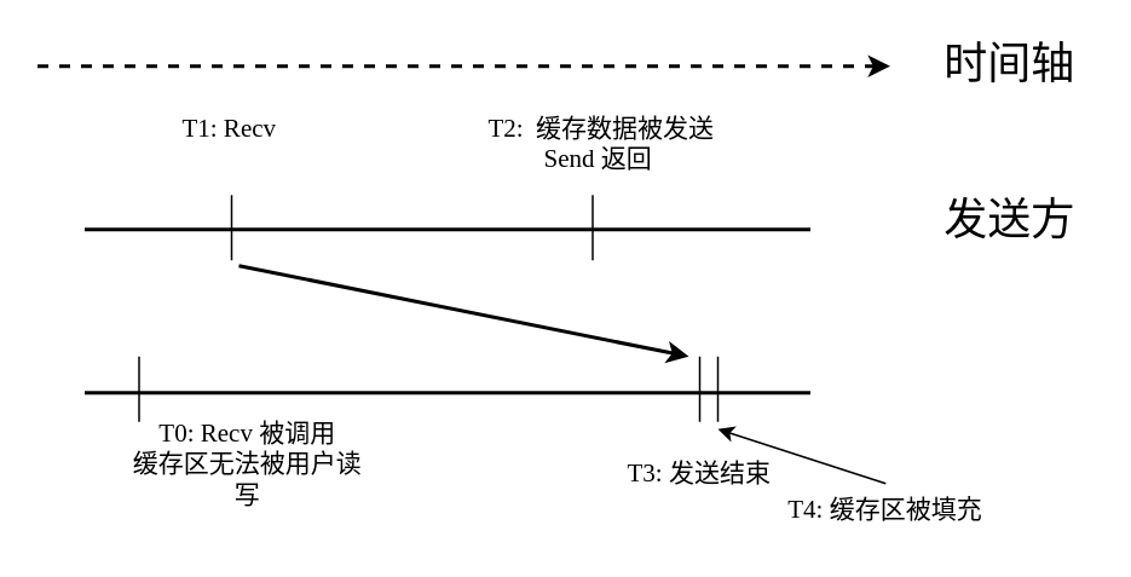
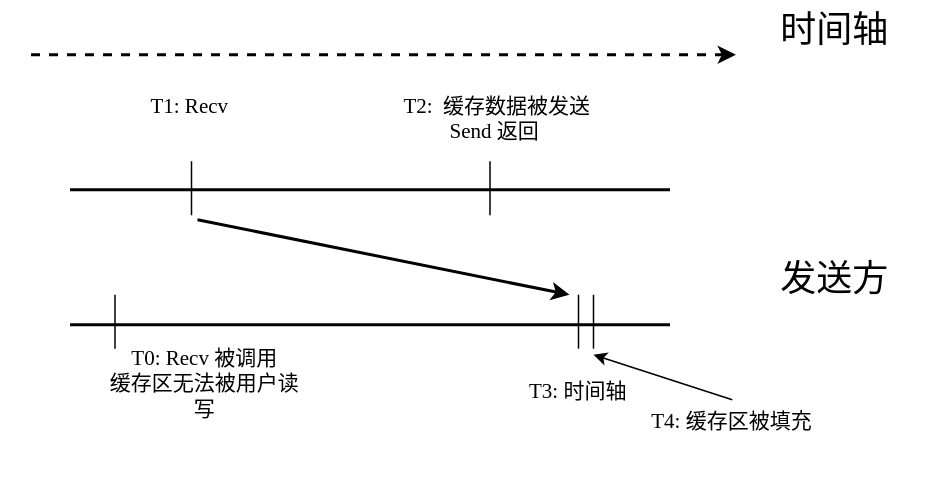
- <mxCell id="11" value="时间轴" style="text;html=1;strokeColor=none;fillColor=none;align=center;verticalAlign=middle;whiteSpace=wrap;rounded=0;fontSize=24;fontFamily=Times New Roman;" parent="1" vertex="1"><mxGeometry x="511" y="20" width="90" height="30" as="geometry" /></mxCell>
+ <mxCell id="11" value="时间轴" style="text;html=1;strokeColor=none;fillColor=none;align=center;verticalAlign=middle;whiteSpace=wrap;rounded=0;fontSize=24;fontFamily=Times New Roman;" parent="1" vertex="1"><mxGeometry x="511" y="5" width="90" height="30" as="geometry" /></mxCell>
- <mxCell id="3" value="&lt;span style=&quot;font-size: 24px;&quot;&gt;发送方&lt;/span&gt;" style="text;html=1;strokeColor=none;fillColor=none;align=center;verticalAlign=middle;whiteSpace=wrap;rounded=0;fontFamily=Times New Roman;" parent="1" vertex="1"><mxGeometry x="511" y="106" width="90" height="30" as="geometry" /></mxCell>
+ <mxCell id="3" value="&lt;span style=&quot;font-size: 24px;&quot;&gt;发送方&lt;/span&gt;" style="text;html=1;strokeColor=none;fillColor=none;align=center;verticalAlign=middle;whiteSpace=wrap;rounded=0;fontFamily=Times New Roman;" parent="1" vertex="1"><mxGeometry x="511" y="171" width="90" height="30" as="geometry" /></mxCell>
- <mxCell id="14" value="&lt;font style=&quot;font-size: 14px;&quot;&gt;T3: 发送结束&lt;br style=&quot;font-size: 14px;&quot;&gt;&lt;/font&gt;" style="text;html=1;strokeColor=none;fillColor=none;align=center;verticalAlign=middle;whiteSpace=wrap;rounded=0;fontSize=14;fontFamily=Times New Roman;" parent="1" vertex="1"><mxGeometry x="315" y="246" width="140" height="30" as="geometry" /></mxCell>
+ <mxCell id="14" value="&lt;font style=&quot;font-size: 14px;&quot;&gt;T3: 时间轴&lt;br style=&quot;font-size: 14px;&quot;&gt;&lt;/font&gt;" style="text;html=1;strokeColor=none;fillColor=none;align=center;verticalAlign=middle;whiteSpace=wrap;rounded=0;fontSize=14;fontFamily=Times New Roman;" parent="1" vertex="1"><mxGeometry x="315" y="246" width="140" height="30" as="geometry" /></mxCell>
